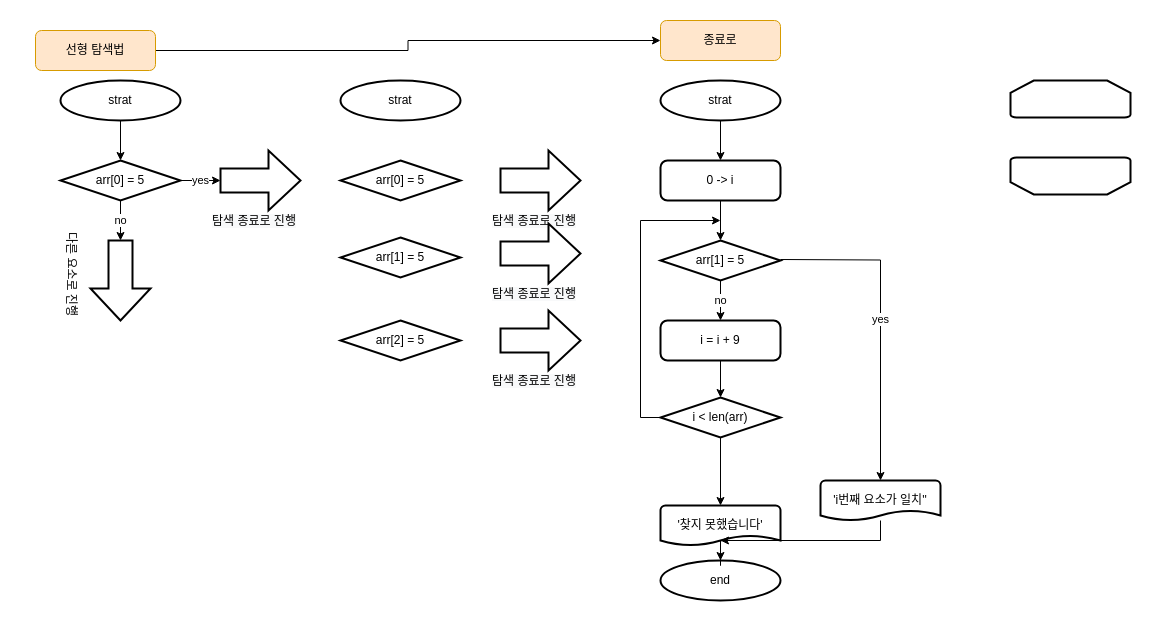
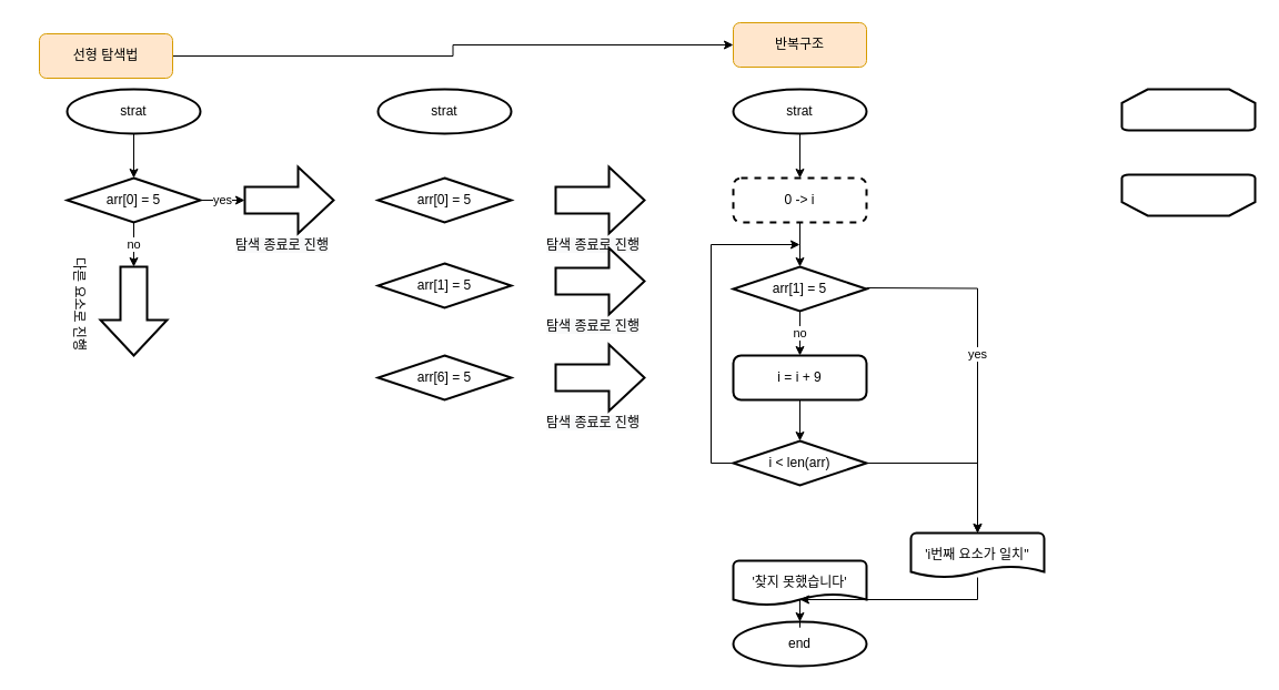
- <mxCell id="29" value="종료로" style="rounded=1;whiteSpace=wrap;html=1;fillColor=#ffe6cc;strokeColor=#d79b00;" vertex="1" parent="1"><mxGeometry x="660" y="20" width="120" height="40" as="geometry" /></mxCell>
+ <mxCell id="29" value="반복구조" style="rounded=1;whiteSpace=wrap;html=1;fillColor=#ffe6cc;strokeColor=#d79b00;" vertex="1" parent="1"><mxGeometry x="660" y="20" width="120" height="40" as="geometry" /></mxCell>
- <mxCell id="34" value="0 -&amp;gt; i" style="rounded=1;whiteSpace=wrap;html=1;absoluteArcSize=1;arcSize=14;strokeWidth=2;" vertex="1" parent="1"><mxGeometry x="660" y="160" width="120" height="40" as="geometry" /></mxCell>
+ <mxCell id="34" value="0 -&amp;gt; i" style="rounded=1;whiteSpace=wrap;html=1;absoluteArcSize=1;arcSize=14;strokeWidth=2;dashed=1;" vertex="1" parent="1"><mxGeometry x="660" y="160" width="120" height="40" as="geometry" /></mxCell>
- <mxCell id="16" value="arr[2] = 5" style="strokeWidth=2;html=1;shape=mxgraph.flowchart.decision;whiteSpace=wrap;" vertex="1" parent="1"><mxGeometry x="340" y="320" width="120" height="40" as="geometry" /></mxCell>
+ <mxCell id="16" value="arr[6] = 5" style="strokeWidth=2;html=1;shape=mxgraph.flowchart.decision;whiteSpace=wrap;" vertex="1" parent="1"><mxGeometry x="340" y="320" width="120" height="40" as="geometry" /></mxCell>
- <mxCell id="36" value="" style="edgeStyle=orthogonalEdgeStyle;rounded=0;orthogonalLoop=1;jettySize=auto;html=1;" edge="1" parent="1" source="38" target="40"><mxGeometry relative="1" as="geometry" /></mxCell>
+ <mxCell id="36" value="" style="edgeStyle=orthogonalEdgeStyle;rounded=0;orthogonalLoop=1;jettySize=auto;html=1;" edge="1" parent="1" source="38" target="42"><mxGeometry relative="1" as="geometry" /></mxCell>
